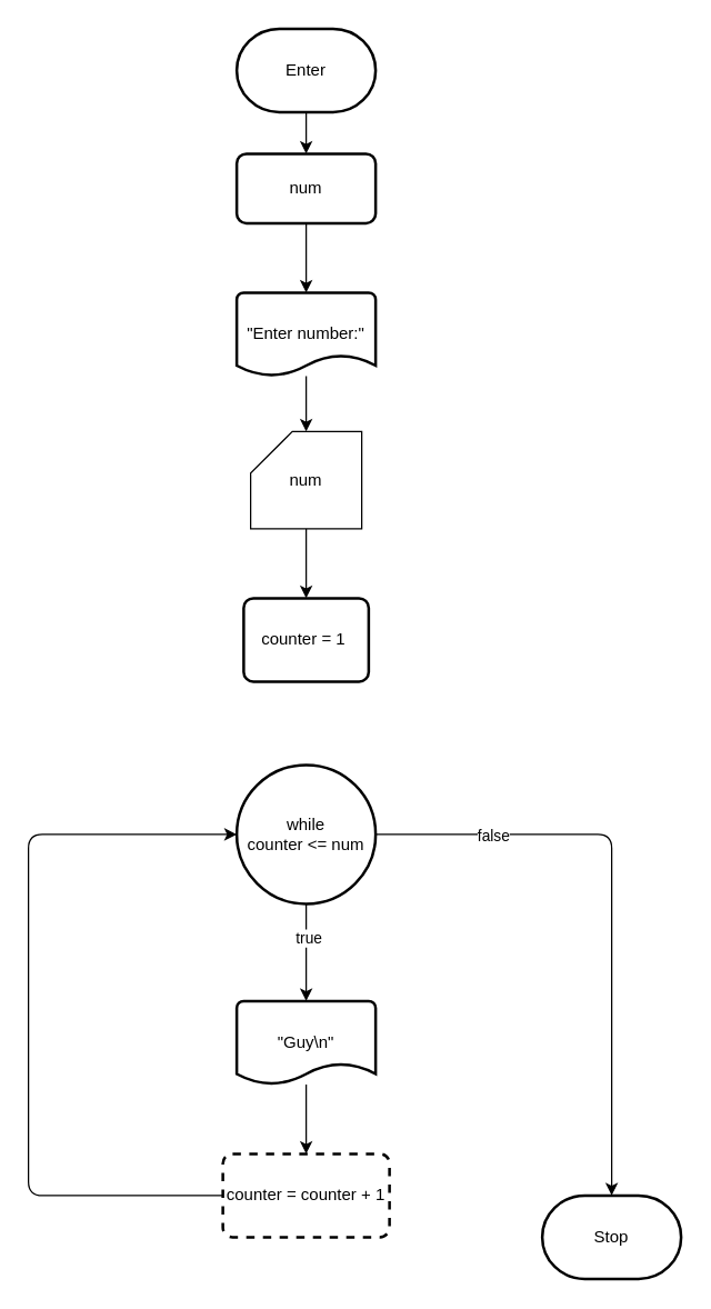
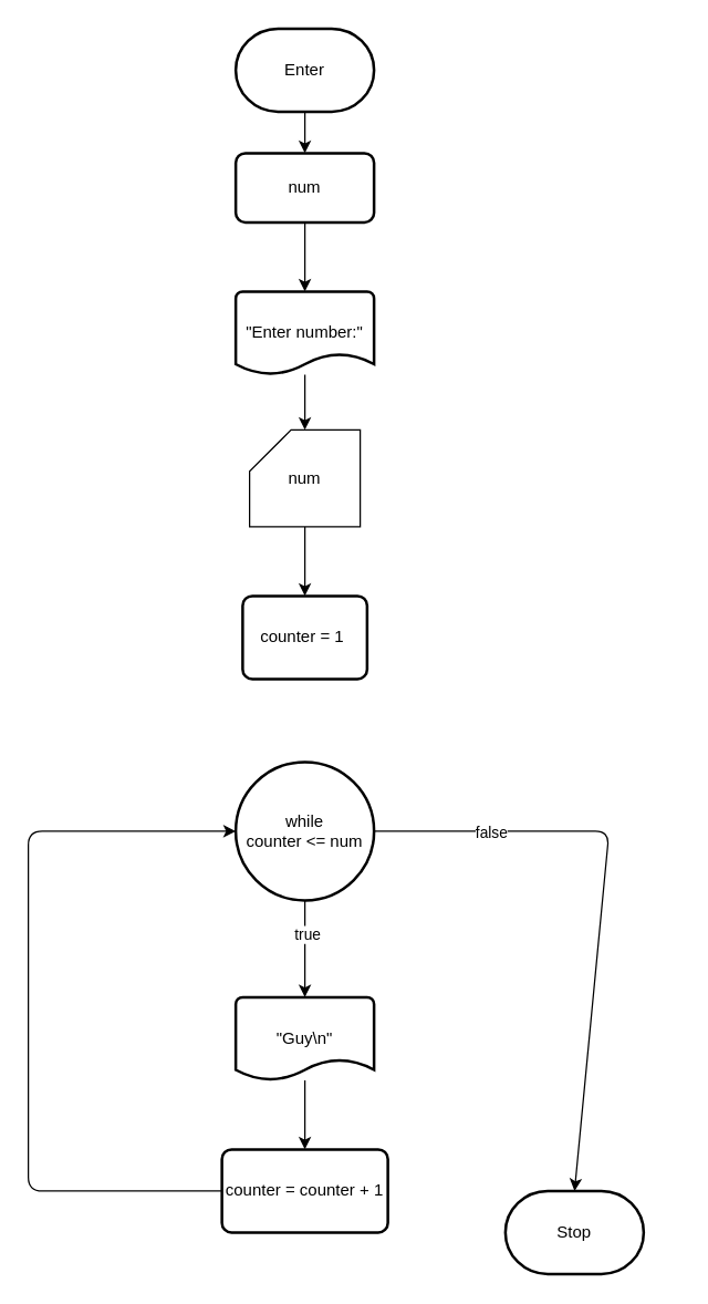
- <mxCell id="19" value="counter = counter + 1" style="rounded=1;whiteSpace=wrap;html=1;absoluteArcSize=1;arcSize=14;strokeWidth=2;dashed=1;" vertex="1" parent="1"><mxGeometry x="160" y="830" width="120" height="60" as="geometry" /></mxCell>
+ <mxCell id="19" value="counter = counter + 1" style="rounded=1;whiteSpace=wrap;html=1;absoluteArcSize=1;arcSize=14;strokeWidth=2;" vertex="1" parent="1"><mxGeometry x="160" y="830" width="120" height="60" as="geometry" /></mxCell>
- <mxCell id="20" value="Stop" style="strokeWidth=2;html=1;shape=mxgraph.flowchart.terminator;whiteSpace=wrap;" vertex="1" parent="1"><mxGeometry x="390" y="860" width="100" height="60" as="geometry" /></mxCell>
+ <mxCell id="20" value="Stop" style="strokeWidth=2;html=1;shape=mxgraph.flowchart.terminator;whiteSpace=wrap;" vertex="1" parent="1"><mxGeometry x="365" y="860" width="100" height="60" as="geometry" /></mxCell>
